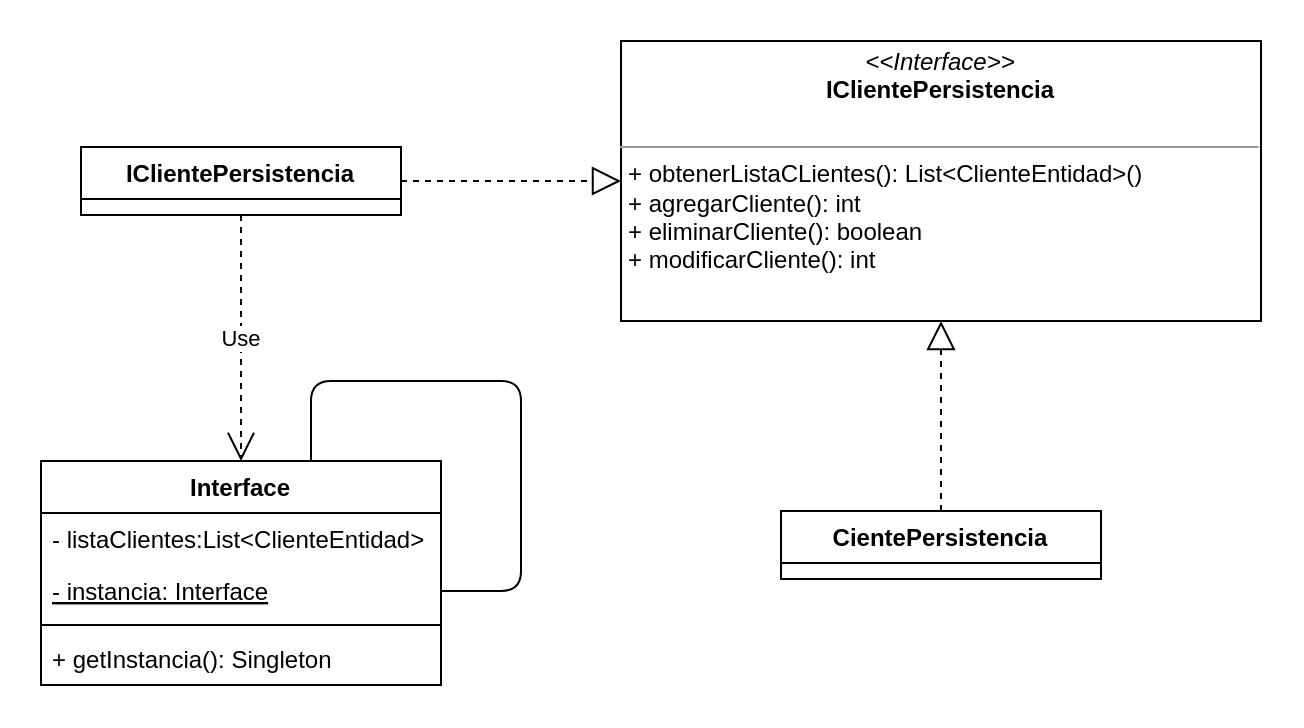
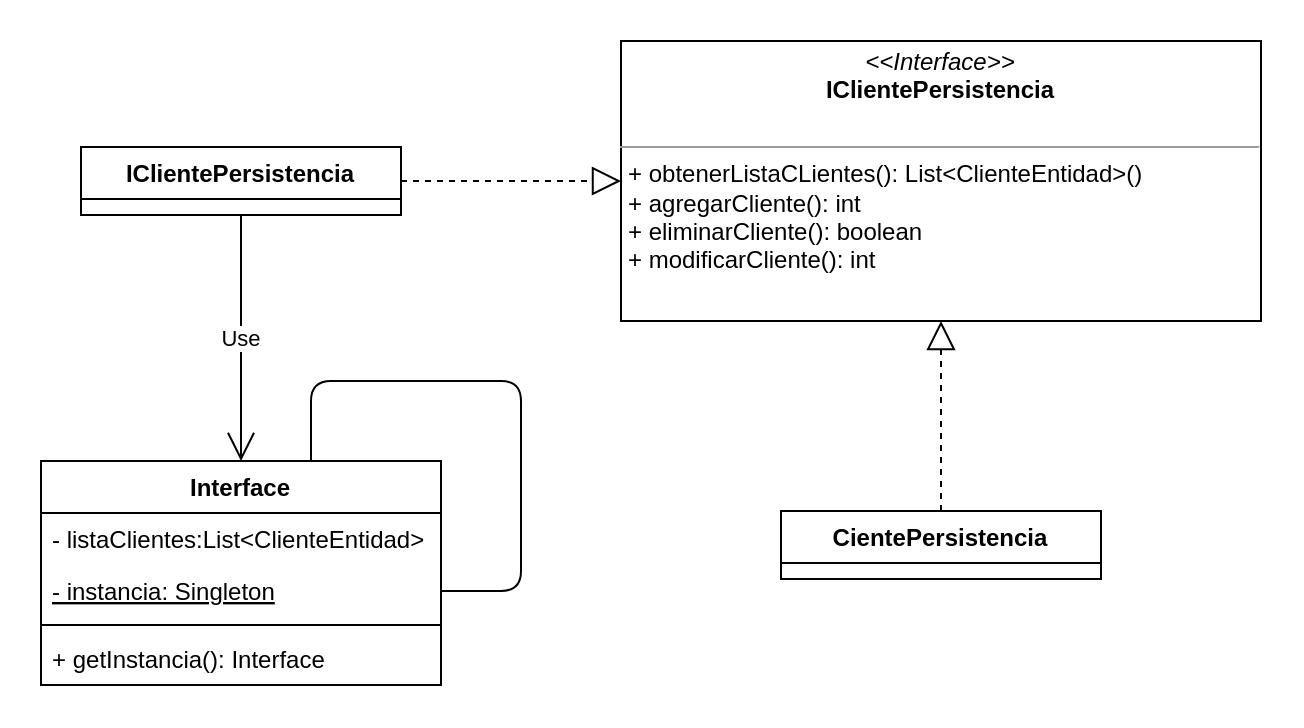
- <mxCell id="11" value="Use" style="endArrow=open;endSize=12;dashed=1;html=1;" edge="1" parent="1" source="2" target="5"><mxGeometry width="160" relative="1" as="geometry"><mxPoint x="200" y="200" as="sourcePoint" /><mxPoint x="360" y="200" as="targetPoint" /></mxGeometry></mxCell>
+ <mxCell id="11" value="Use" style="endArrow=open;endSize=12;dashed=0;html=1;" edge="1" parent="1" source="2" target="5"><mxGeometry width="160" relative="1" as="geometry"><mxPoint x="200" y="200" as="sourcePoint" /><mxPoint x="360" y="200" as="targetPoint" /></mxGeometry></mxCell>
- <mxCell id="7" value="- instancia: Interface" style="text;strokeColor=none;fillColor=none;align=left;verticalAlign=top;spacingLeft=4;spacingRight=4;overflow=hidden;rotatable=0;points=[[0,0.5],[1,0.5]];portConstraint=eastwest;fontStyle=4" vertex="1" parent="5"><mxGeometry y="52" width="200" height="26" as="geometry" /></mxCell>
+ <mxCell id="7" value="- instancia: Singleton" style="text;strokeColor=none;fillColor=none;align=left;verticalAlign=top;spacingLeft=4;spacingRight=4;overflow=hidden;rotatable=0;points=[[0,0.5],[1,0.5]];portConstraint=eastwest;fontStyle=4" vertex="1" parent="5"><mxGeometry y="52" width="200" height="26" as="geometry" /></mxCell>
- <mxCell id="9" value="+ getInstancia(): Singleton" style="text;strokeColor=none;fillColor=none;align=left;verticalAlign=top;spacingLeft=4;spacingRight=4;overflow=hidden;rotatable=0;points=[[0,0.5],[1,0.5]];portConstraint=eastwest;" vertex="1" parent="5"><mxGeometry y="86" width="200" height="26" as="geometry" /></mxCell>
+ <mxCell id="9" value="+ getInstancia(): Interface" style="text;strokeColor=none;fillColor=none;align=left;verticalAlign=top;spacingLeft=4;spacingRight=4;overflow=hidden;rotatable=0;points=[[0,0.5],[1,0.5]];portConstraint=eastwest;" vertex="1" parent="5"><mxGeometry y="86" width="200" height="26" as="geometry" /></mxCell>
